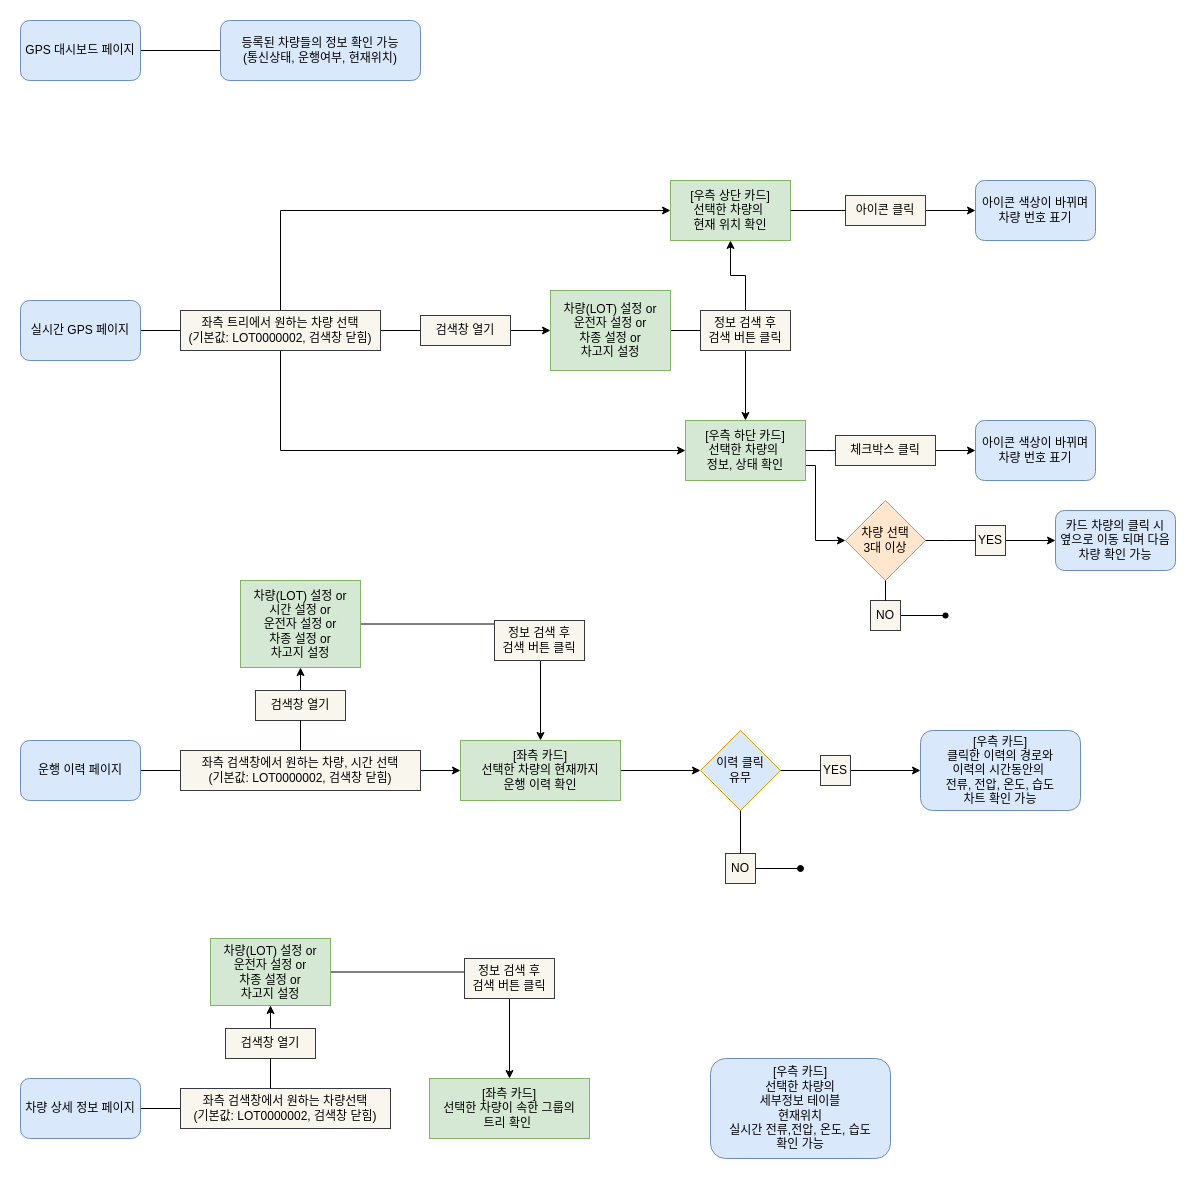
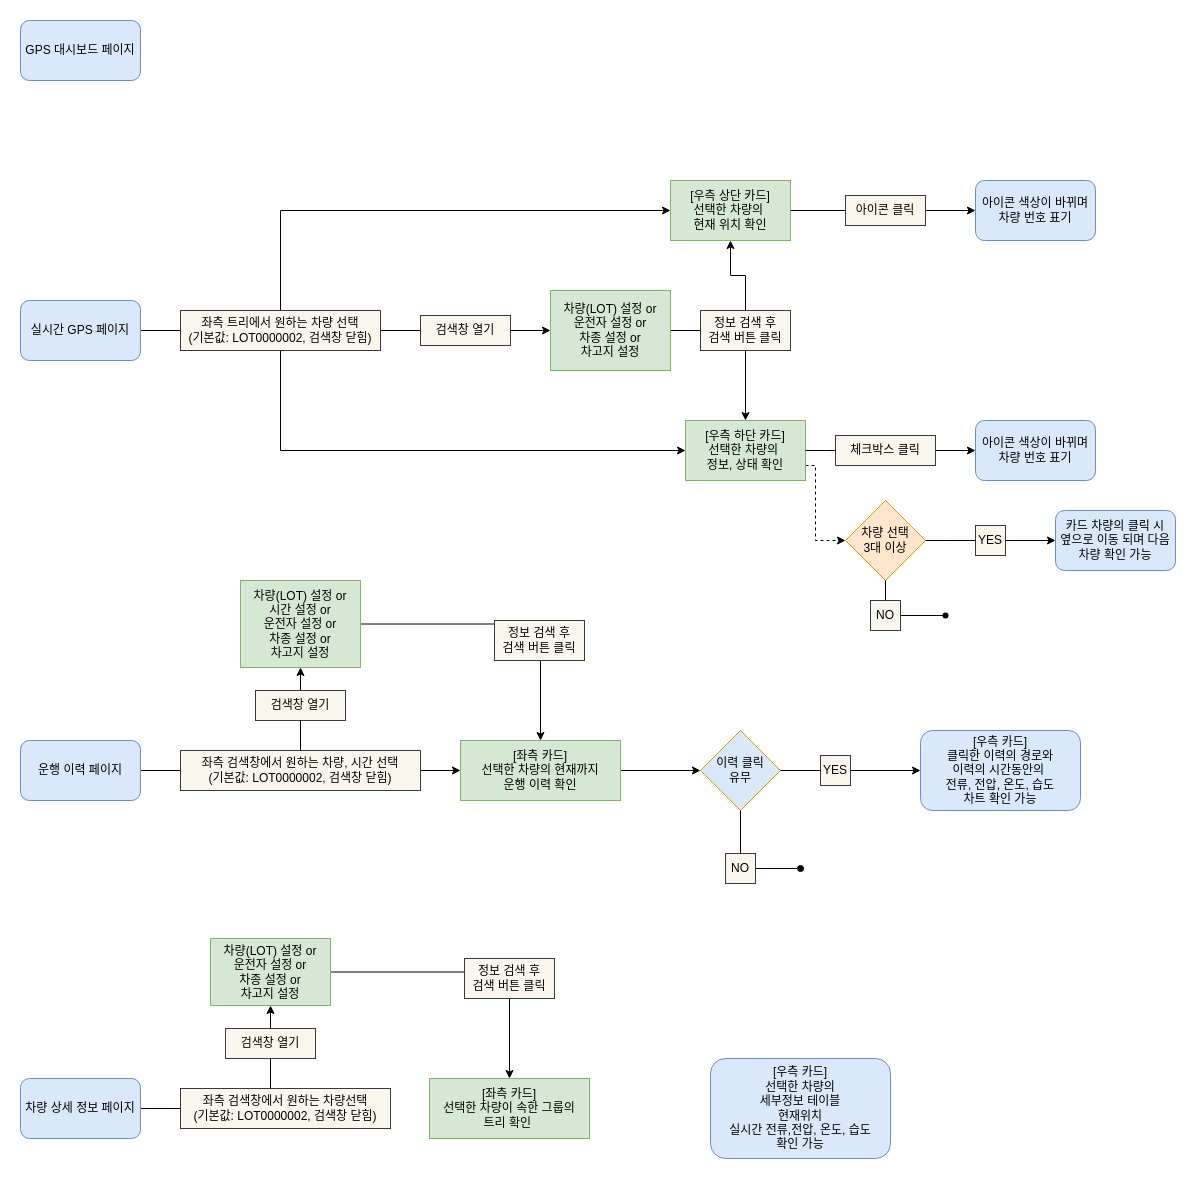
- <mxCell id="2" style="edgeStyle=orthogonalEdgeStyle;rounded=0;orthogonalLoop=1;jettySize=auto;html=1;exitX=1;exitY=0.5;exitDx=0;exitDy=0;strokeWidth=1;endArrow=none;endFill=0;" edge="1" parent="1" source="3" target="59"><mxGeometry relative="1" as="geometry" /></mxCell>
- <mxCell id="59" value="등록된 차량들의 정보 확인 가능&lt;br&gt;(통신상태, 운행여부, 현재위치)" style="rounded=1;whiteSpace=wrap;html=1;fillColor=#dae8fc;strokeColor=#6c8ebf;" vertex="1" parent="1"><mxGeometry x="220" y="20" width="200" height="60" as="geometry" /></mxCell>
- <mxCell id="14" style="edgeStyle=orthogonalEdgeStyle;rounded=0;orthogonalLoop=1;jettySize=auto;html=1;exitX=1;exitY=0.75;exitDx=0;exitDy=0;entryX=0;entryY=0.5;entryDx=0;entryDy=0;" edge="1" parent="1" source="15" target="24"><mxGeometry relative="1" as="geometry"><Array as="points"><mxPoint x="815" y="465" /><mxPoint x="815" y="540" /></Array></mxGeometry></mxCell>
+ <mxCell id="14" style="edgeStyle=orthogonalEdgeStyle;rounded=0;orthogonalLoop=1;jettySize=auto;html=1;exitX=1;exitY=0.75;exitDx=0;exitDy=0;entryX=0;entryY=0.5;entryDx=0;entryDy=0;dashed=1;" edge="1" parent="1" source="15" target="24"><mxGeometry relative="1" as="geometry"><Array as="points"><mxPoint x="815" y="465" /><mxPoint x="815" y="540" /></Array></mxGeometry></mxCell>
